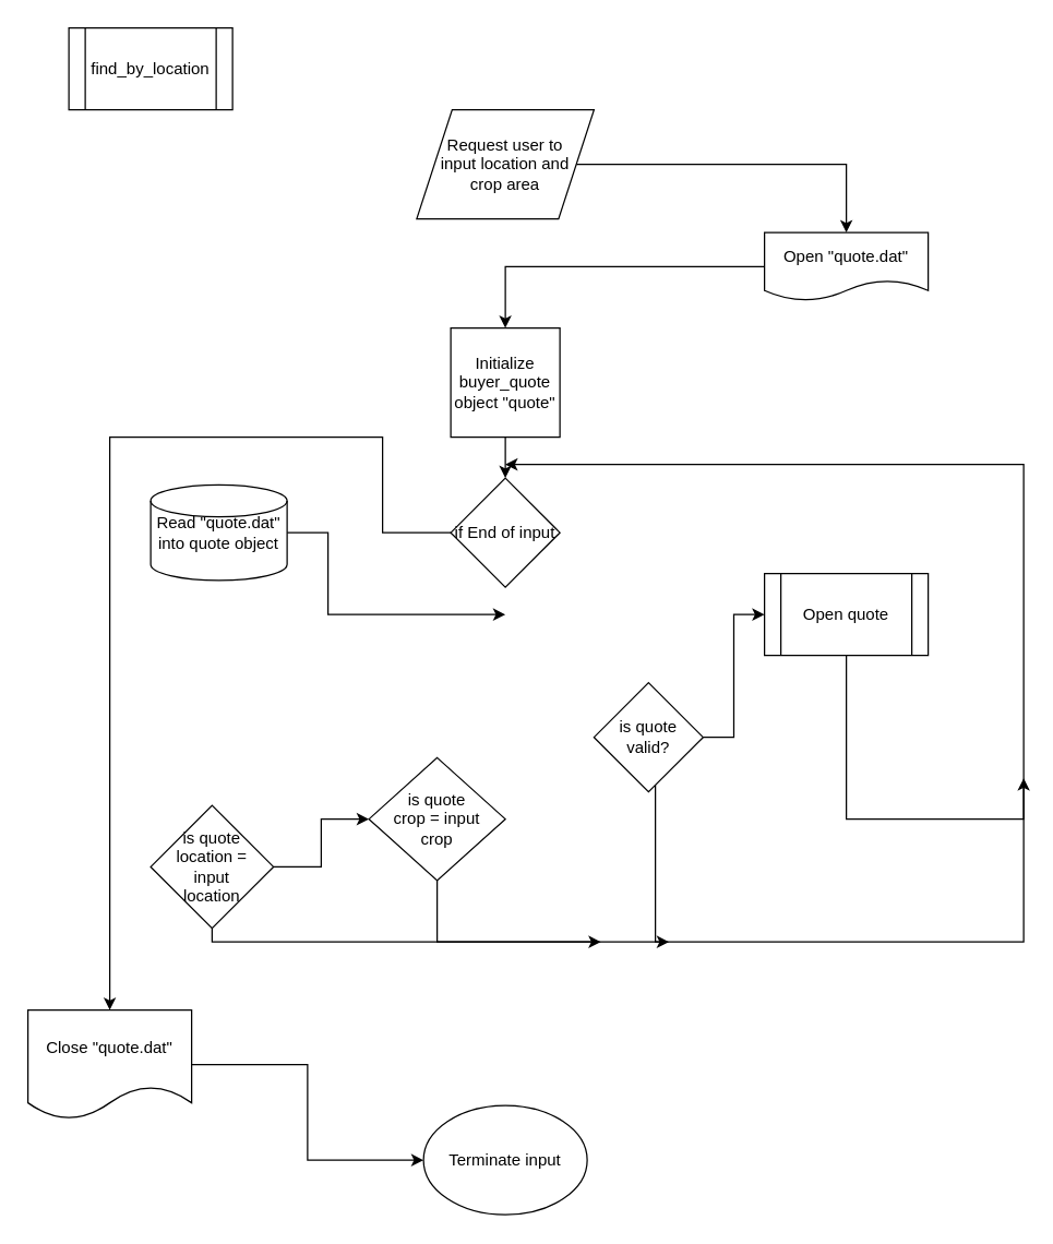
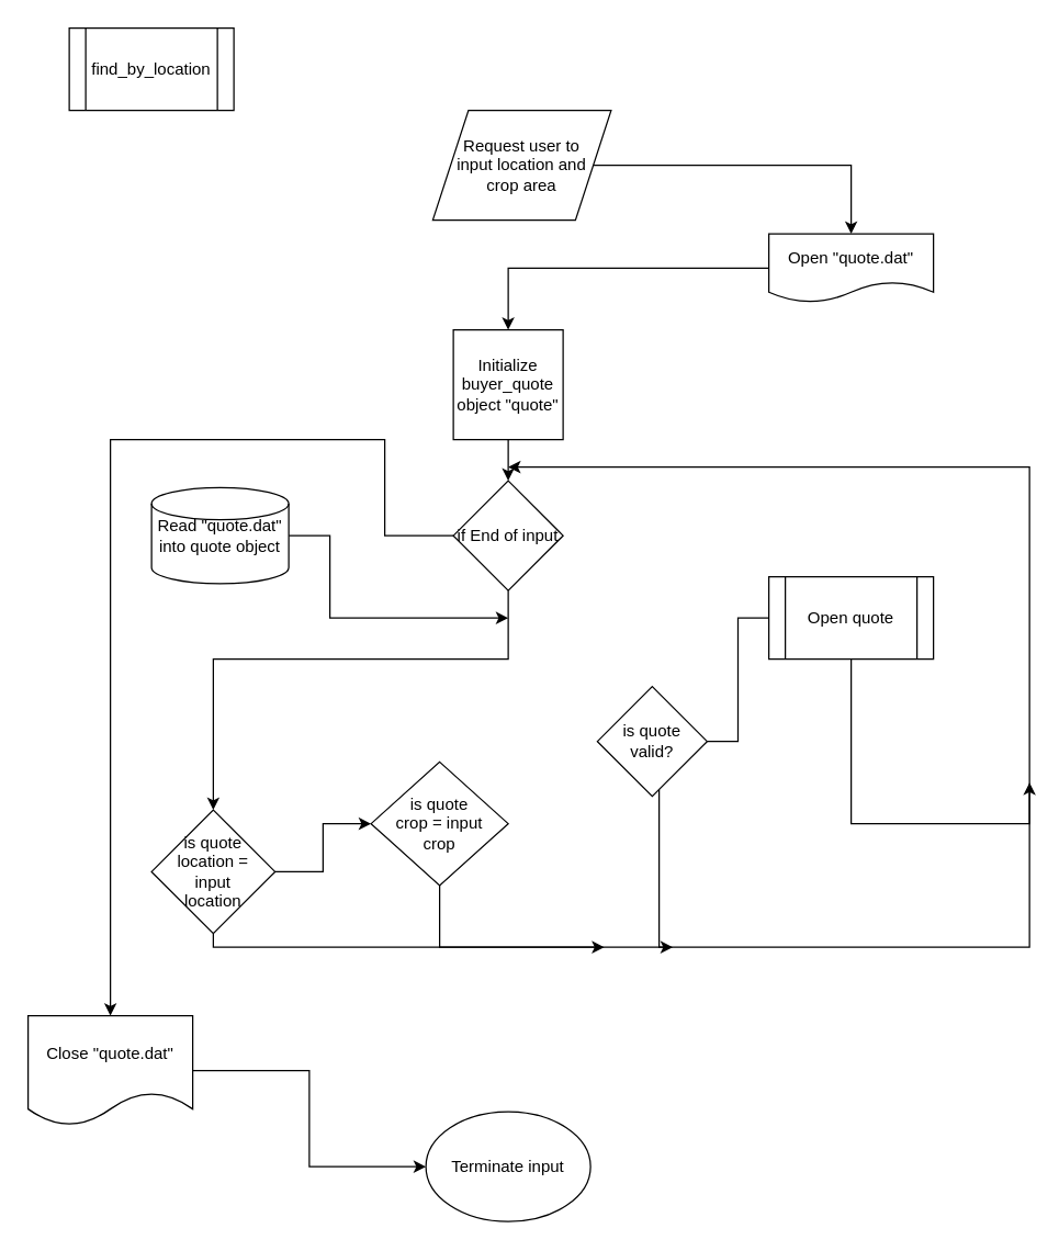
- <mxCell id="4" value="Request user to input location and crop area" style="shape=parallelogram;perimeter=parallelogramPerimeter;whiteSpace=wrap;html=1;spacingLeft=15;spacingRight=15;" vertex="1" parent="1"><mxGeometry x="305" y="80" width="130" height="80" as="geometry" /></mxCell>
+ <mxCell id="4" value="Request user to input location and crop area" style="shape=parallelogram;perimeter=parallelogramPerimeter;whiteSpace=wrap;html=1;spacingLeft=15;spacingRight=15;" vertex="1" parent="1"><mxGeometry x="315" y="80" width="130" height="80" as="geometry" /></mxCell>
- <mxCell id="19" style="edgeStyle=orthogonalEdgeStyle;rounded=0;orthogonalLoop=1;jettySize=auto;html=1;entryX=0;entryY=0.5;entryDx=0;entryDy=0;" edge="1" parent="1" source="21" target="23"><mxGeometry relative="1" as="geometry" /></mxCell>
+ <mxCell id="19" style="edgeStyle=orthogonalEdgeStyle;rounded=0;orthogonalLoop=1;jettySize=auto;html=1;entryX=0;entryY=0.5;entryDx=0;entryDy=0;endArrow=none;" edge="1" parent="1" source="21" target="23"><mxGeometry relative="1" as="geometry" /></mxCell>
+ <mxCell id="9" style="edgeStyle=orthogonalEdgeStyle;rounded=0;orthogonalLoop=1;jettySize=auto;html=1;entryX=0.5;entryY=0;entryDx=0;entryDy=0;" edge="1" parent="1" source="11" target="14"><mxGeometry relative="1" as="geometry"><Array as="points"><mxPoint x="370" y="480" /><mxPoint x="155" y="480" /></Array></mxGeometry></mxCell>
